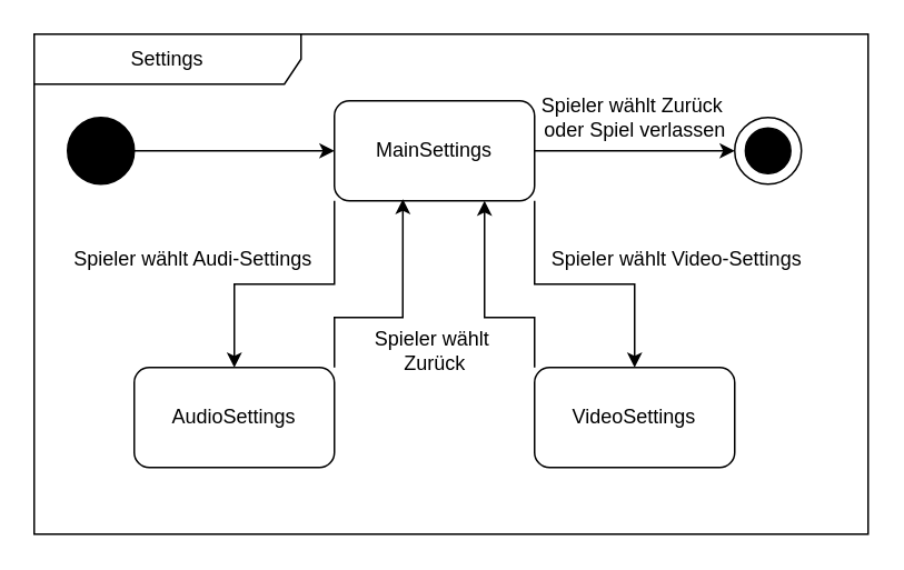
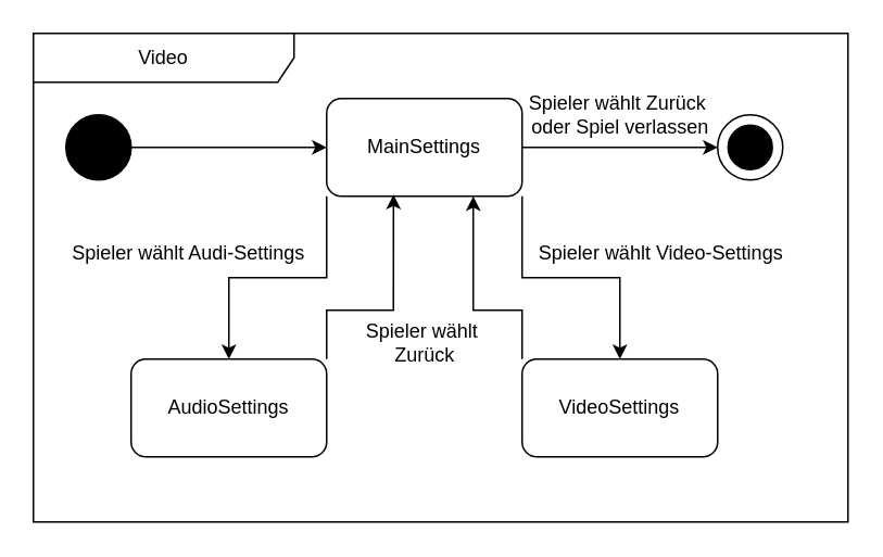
- <mxCell id="18" value="Settings" style="shape=umlFrame;whiteSpace=wrap;html=1;pointerEvents=0;recursiveResize=0;container=1;collapsible=0;width=160;" vertex="1" parent="1"><mxGeometry x="20" y="20" width="500" height="300" as="geometry" /></mxCell>
+ <mxCell id="18" value="Video" style="shape=umlFrame;whiteSpace=wrap;html=1;pointerEvents=0;recursiveResize=0;container=1;collapsible=0;width=160;" vertex="1" parent="1"><mxGeometry x="20" y="20" width="500" height="300" as="geometry" /></mxCell>
